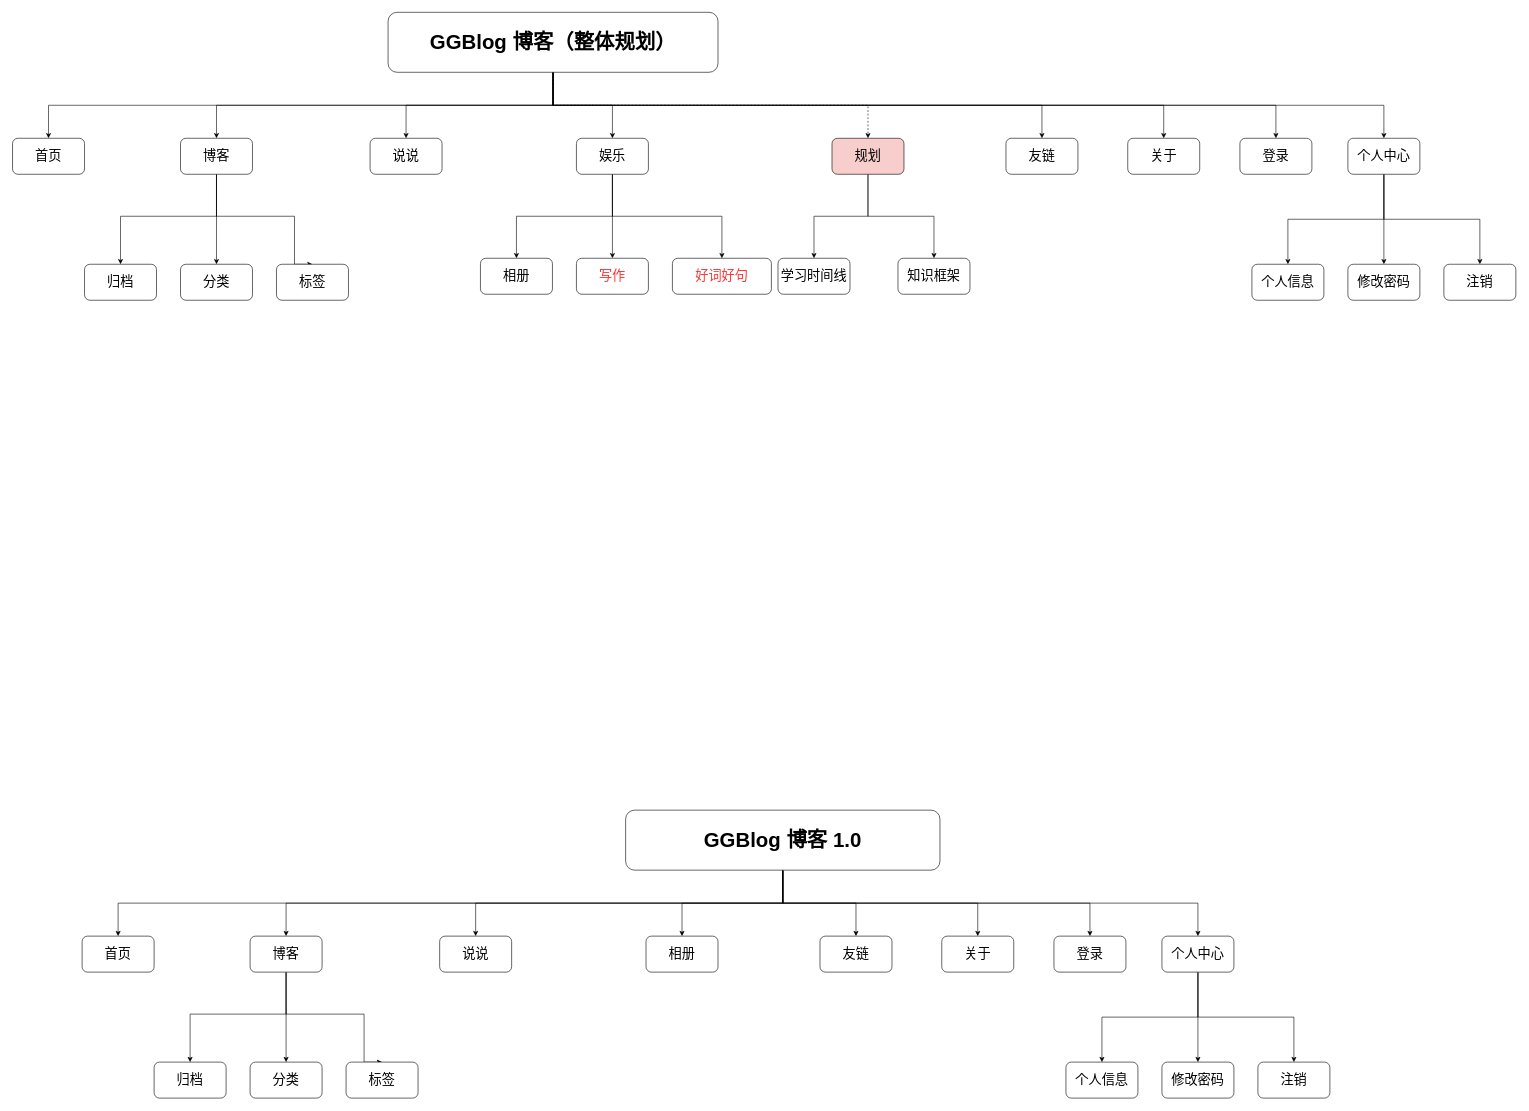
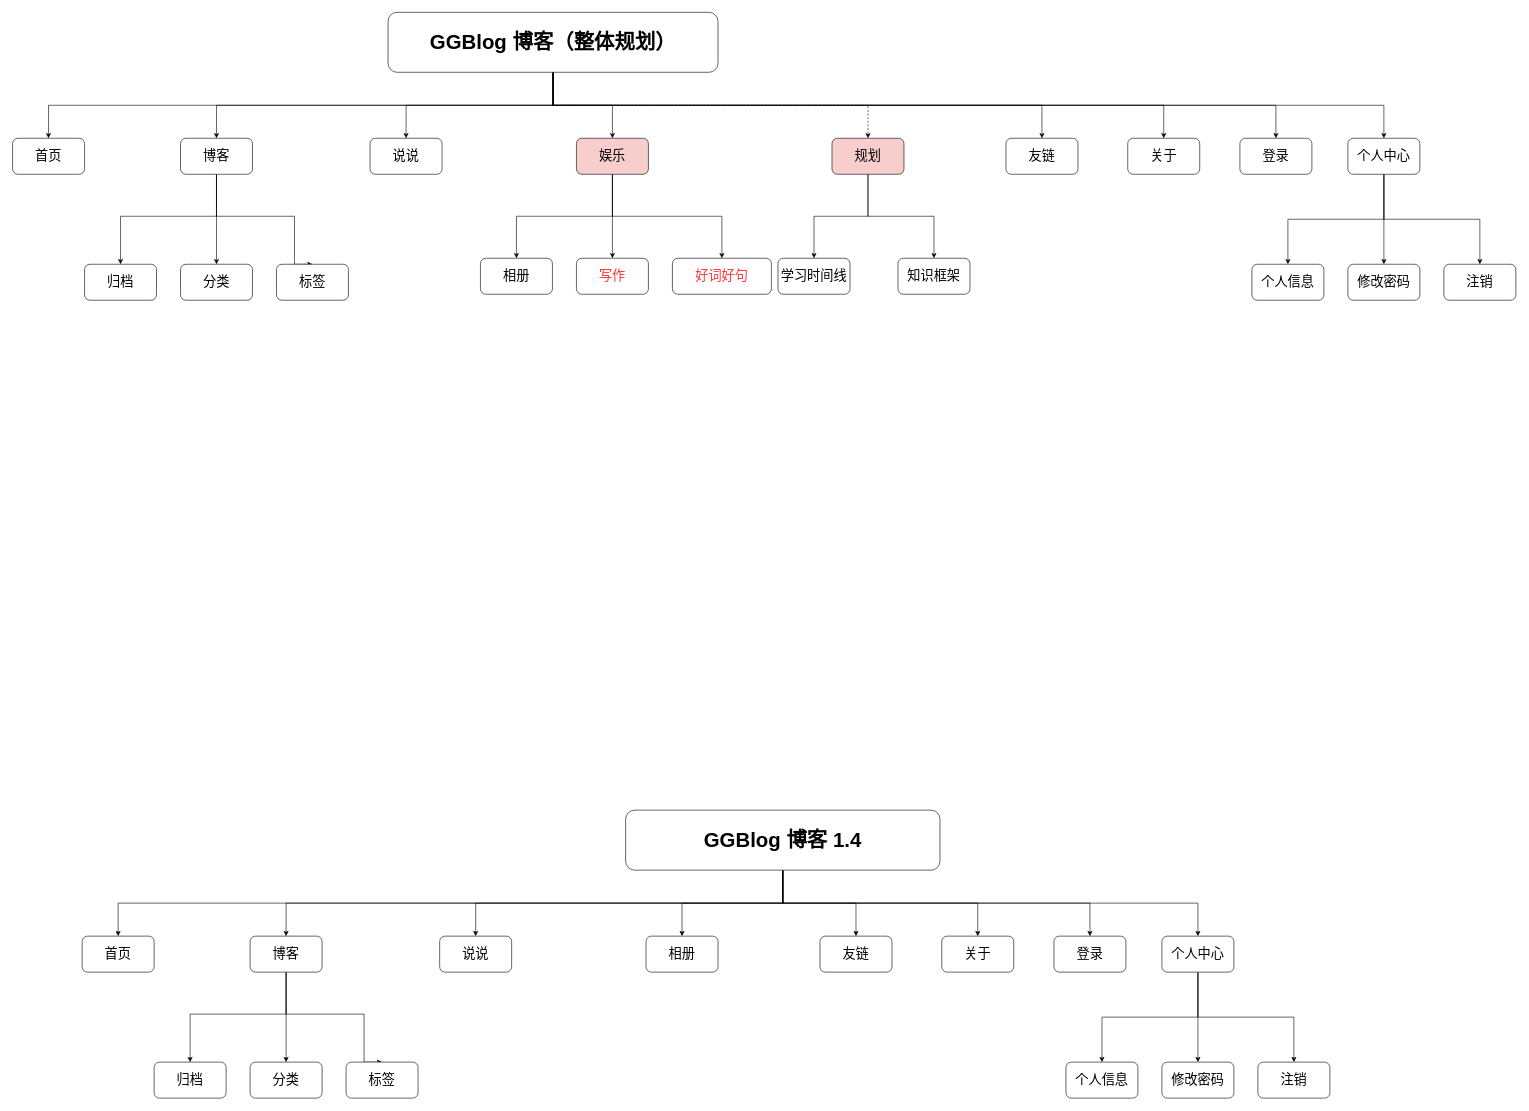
- <mxCell id="5" value="娱乐" style="rounded=1;whiteSpace=wrap;html=1;fontSize=22;" vertex="1" parent="1"><mxGeometry x="960" y="230" width="120" height="60" as="geometry" /></mxCell>
+ <mxCell id="5" value="娱乐" style="rounded=1;whiteSpace=wrap;html=1;fontSize=22;fillColor=#f8cecc;" vertex="1" parent="1"><mxGeometry x="960" y="230" width="120" height="60" as="geometry" /></mxCell>
- <mxCell id="47" value="&lt;b&gt;&lt;font style=&quot;font-size: 34px;&quot;&gt;GGBlog 博客 1.0&lt;/font&gt;&lt;/b&gt;" style="rounded=1;whiteSpace=wrap;html=1;" vertex="1" parent="1"><mxGeometry x="1042" y="1350" width="524" height="100" as="geometry" /></mxCell>
+ <mxCell id="47" value="&lt;b&gt;&lt;font style=&quot;font-size: 34px;&quot;&gt;GGBlog 博客 1.4&lt;/font&gt;&lt;/b&gt;" style="rounded=1;whiteSpace=wrap;html=1;" vertex="1" parent="1"><mxGeometry x="1042" y="1350" width="524" height="100" as="geometry" /></mxCell>
